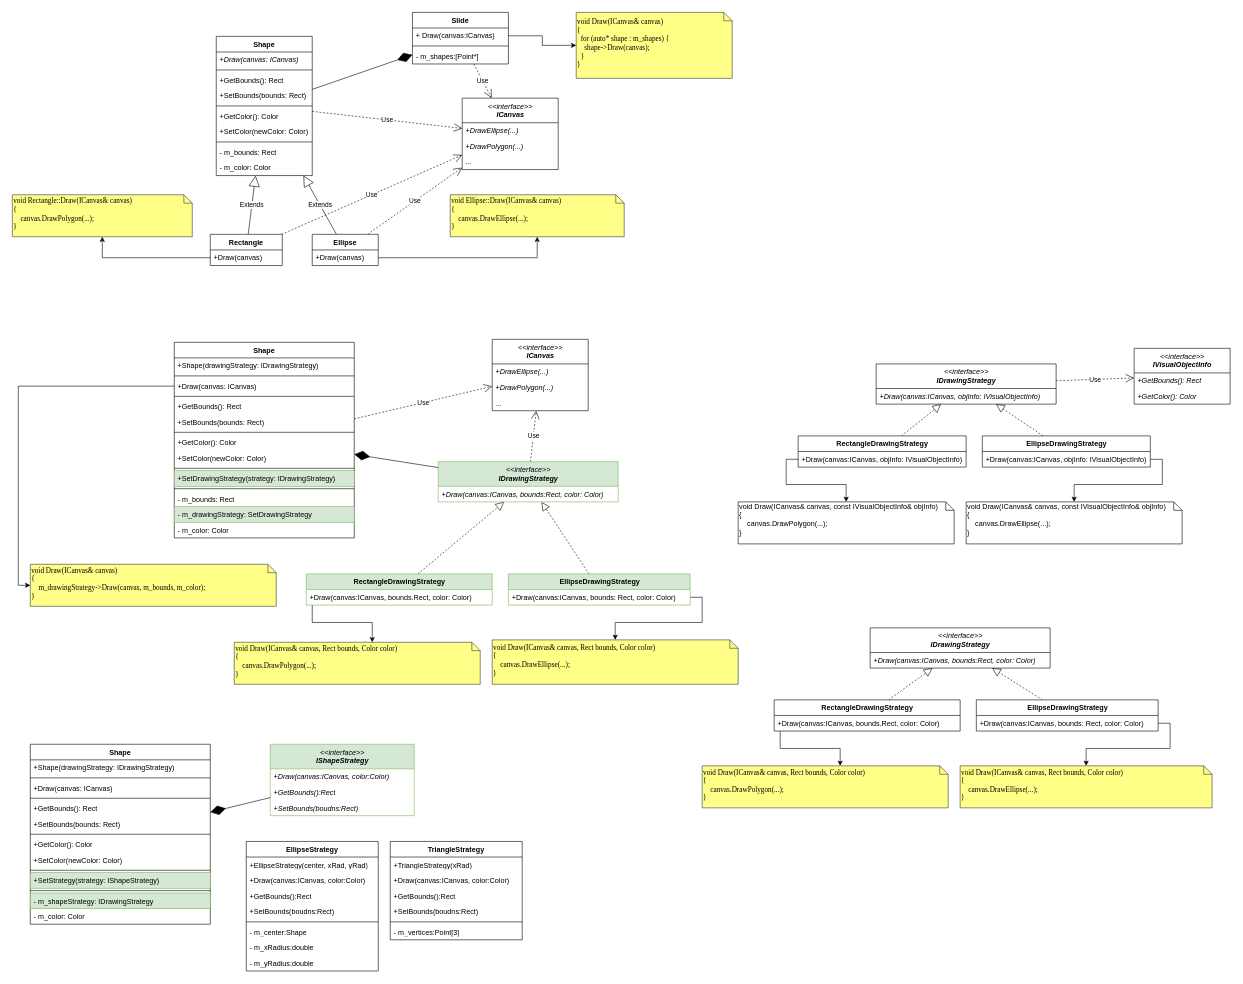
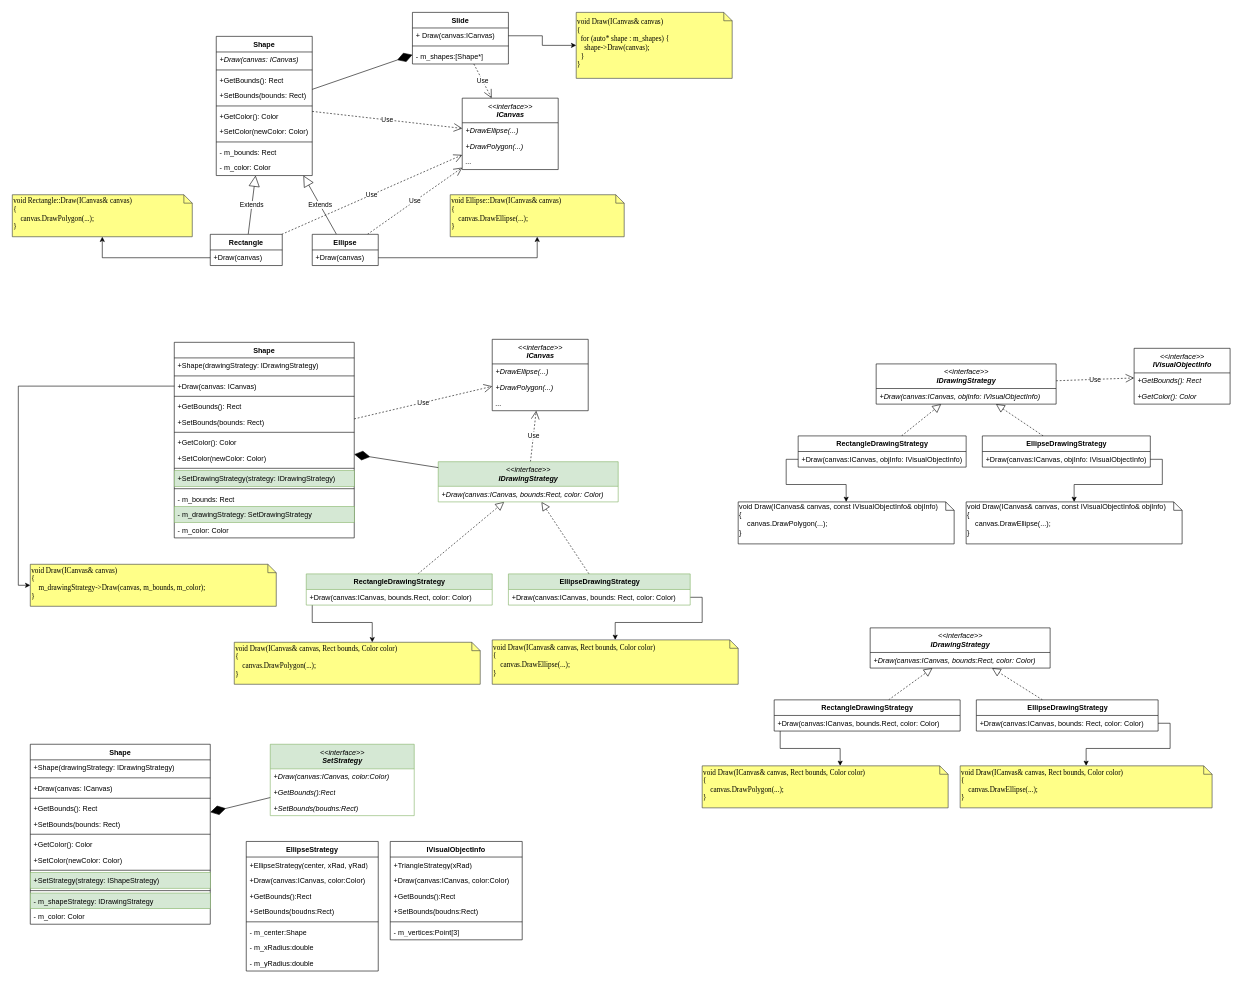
- <mxCell id="98" value="- m_shapes:[Point*]" style="text;strokeColor=none;fillColor=none;align=left;verticalAlign=top;spacingLeft=4;spacingRight=4;overflow=hidden;rotatable=0;points=[[0,0.5],[1,0.5]];portConstraint=eastwest;whiteSpace=wrap;html=1;" parent="95" vertex="1"><mxGeometry y="60" width="160" height="26" as="geometry" /></mxCell>
+ <mxCell id="98" value="- m_shapes:[Shape*]" style="text;strokeColor=none;fillColor=none;align=left;verticalAlign=top;spacingLeft=4;spacingRight=4;overflow=hidden;rotatable=0;points=[[0,0.5],[1,0.5]];portConstraint=eastwest;whiteSpace=wrap;html=1;" parent="95" vertex="1"><mxGeometry y="60" width="160" height="26" as="geometry" /></mxCell>
- <mxCell id="118" value="&lt;i&gt;&lt;span style=&quot;font-weight: normal&quot;&gt;&amp;lt;&amp;lt;interface&amp;gt;&amp;gt;&lt;/span&gt;&lt;br&gt;IShapeStrategy&lt;/i&gt;" style="swimlane;fontStyle=1;align=center;verticalAlign=top;childLayout=stackLayout;horizontal=1;startSize=41;horizontalStack=0;resizeParent=1;resizeParentMax=0;resizeLast=0;collapsible=1;marginBottom=0;html=1;fillColor=#d5e8d4;strokeColor=#82b366;" vertex="1" parent="1"><mxGeometry x="450" y="1240" width="240" height="119" as="geometry" /></mxCell>
+ <mxCell id="118" value="&lt;i&gt;&lt;span style=&quot;font-weight: normal&quot;&gt;&amp;lt;&amp;lt;interface&amp;gt;&amp;gt;&lt;/span&gt;&lt;br&gt;SetStrategy&lt;/i&gt;" style="swimlane;fontStyle=1;align=center;verticalAlign=top;childLayout=stackLayout;horizontal=1;startSize=41;horizontalStack=0;resizeParent=1;resizeParentMax=0;resizeLast=0;collapsible=1;marginBottom=0;html=1;fillColor=#d5e8d4;strokeColor=#82b366;" vertex="1" parent="1"><mxGeometry x="450" y="1240" width="240" height="119" as="geometry" /></mxCell>
- <mxCell id="132" value="TriangleStrategy" style="swimlane;fontStyle=1;align=center;verticalAlign=top;childLayout=stackLayout;horizontal=1;startSize=26;horizontalStack=0;resizeParent=1;resizeParentMax=0;resizeLast=0;collapsible=1;marginBottom=0;whiteSpace=wrap;html=1;" vertex="1" parent="1"><mxGeometry x="650" y="1402" width="220" height="164" as="geometry" /></mxCell>
+ <mxCell id="132" value="IVisualObjectInfo" style="swimlane;fontStyle=1;align=center;verticalAlign=top;childLayout=stackLayout;horizontal=1;startSize=26;horizontalStack=0;resizeParent=1;resizeParentMax=0;resizeLast=0;collapsible=1;marginBottom=0;whiteSpace=wrap;html=1;" vertex="1" parent="1"><mxGeometry x="650" y="1402" width="220" height="164" as="geometry" /></mxCell>
